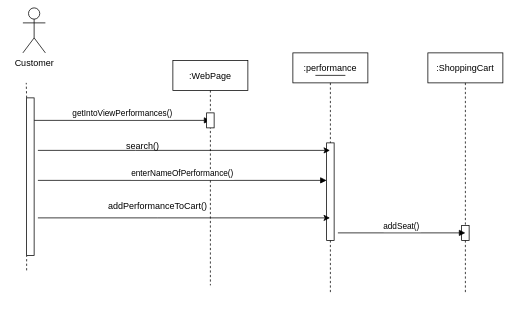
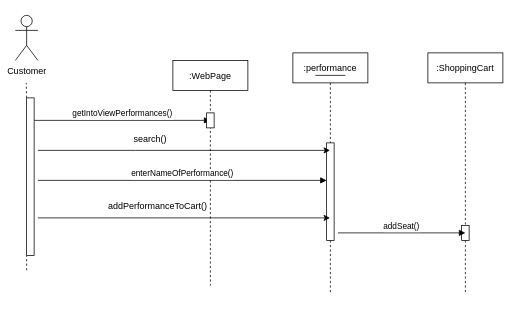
- <mxCell id="16" value="Customer" style="shape=umlActor;verticalLabelPosition=bottom;verticalAlign=top;html=1;outlineConnect=0;" parent="1" vertex="1"><mxGeometry x="30" y="10" width="30" height="60" as="geometry" /></mxCell>
+ <mxCell id="16" value="Customer" style="shape=umlActor;verticalLabelPosition=bottom;verticalAlign=top;html=1;outlineConnect=0;" parent="1" vertex="1"><mxGeometry x="20" y="20" width="30" height="60" as="geometry" /></mxCell>
- <mxCell id="6" value="search()" style="text;html=1;strokeColor=none;fillColor=none;align=center;verticalAlign=middle;whiteSpace=wrap;rounded=0;" parent="1" vertex="1"><mxGeometry x="160" y="180" width="60" height="30" as="geometry" /></mxCell>
+ <mxCell id="6" value="search()" style="text;html=1;strokeColor=none;fillColor=none;align=center;verticalAlign=middle;whiteSpace=wrap;rounded=0;" parent="1" vertex="1"><mxGeometry x="170" y="170" width="60" height="30" as="geometry" /></mxCell>
